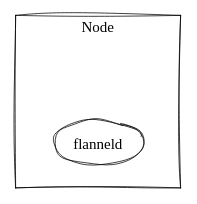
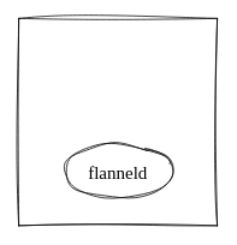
- <mxCell id="4" value="Node" style="text;html=1;strokeColor=none;fillColor=none;align=center;verticalAlign=middle;whiteSpace=wrap;rounded=0;fontSize=20;fontFamily=Lucida Console;" parent="1" vertex="1"><mxGeometry x="100" y="20" width="60" height="30" as="geometry" /></mxCell>
